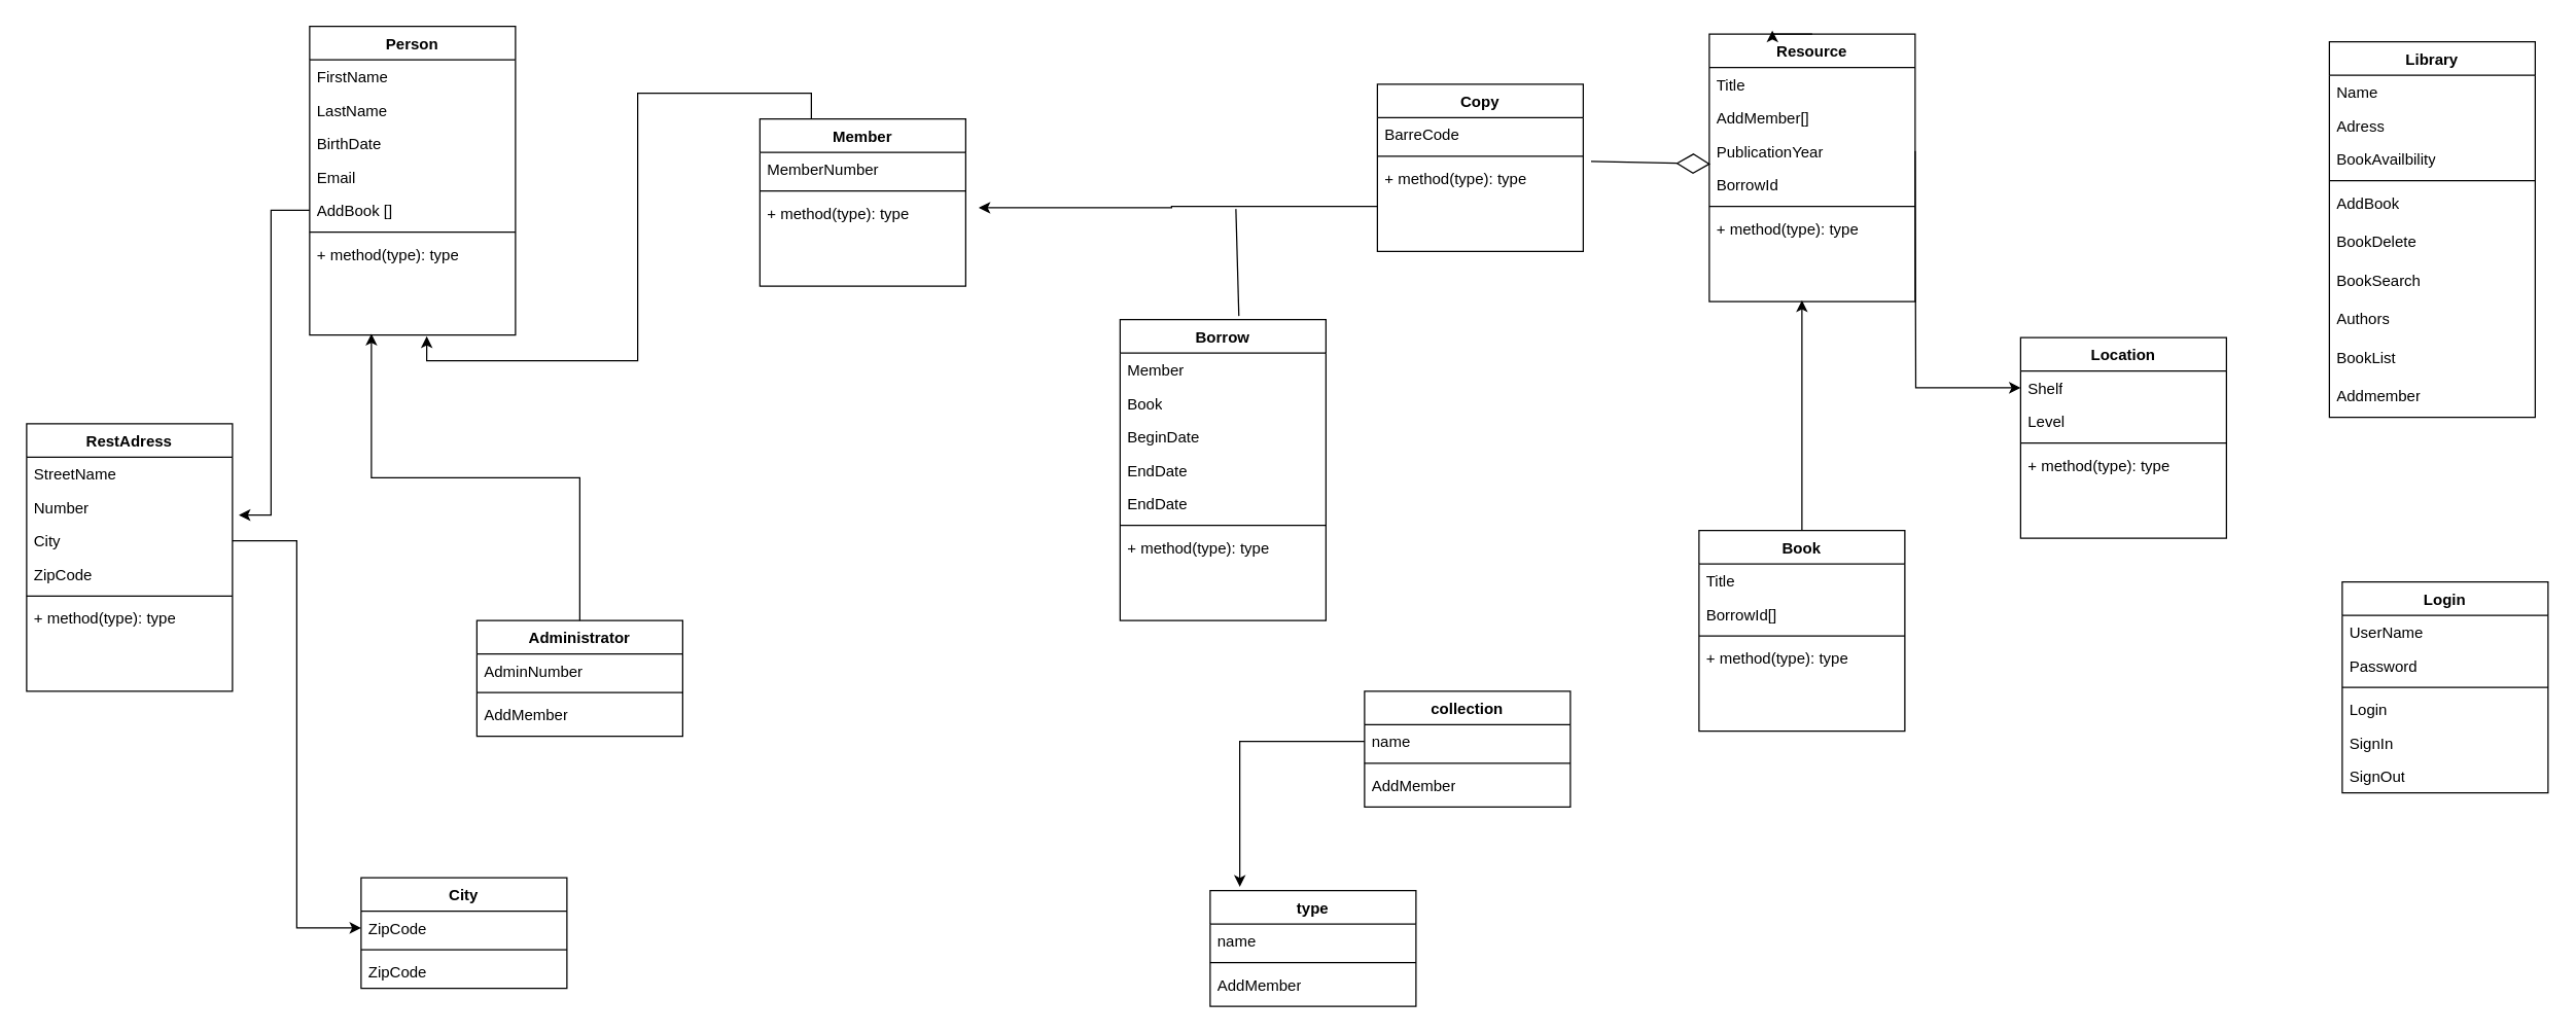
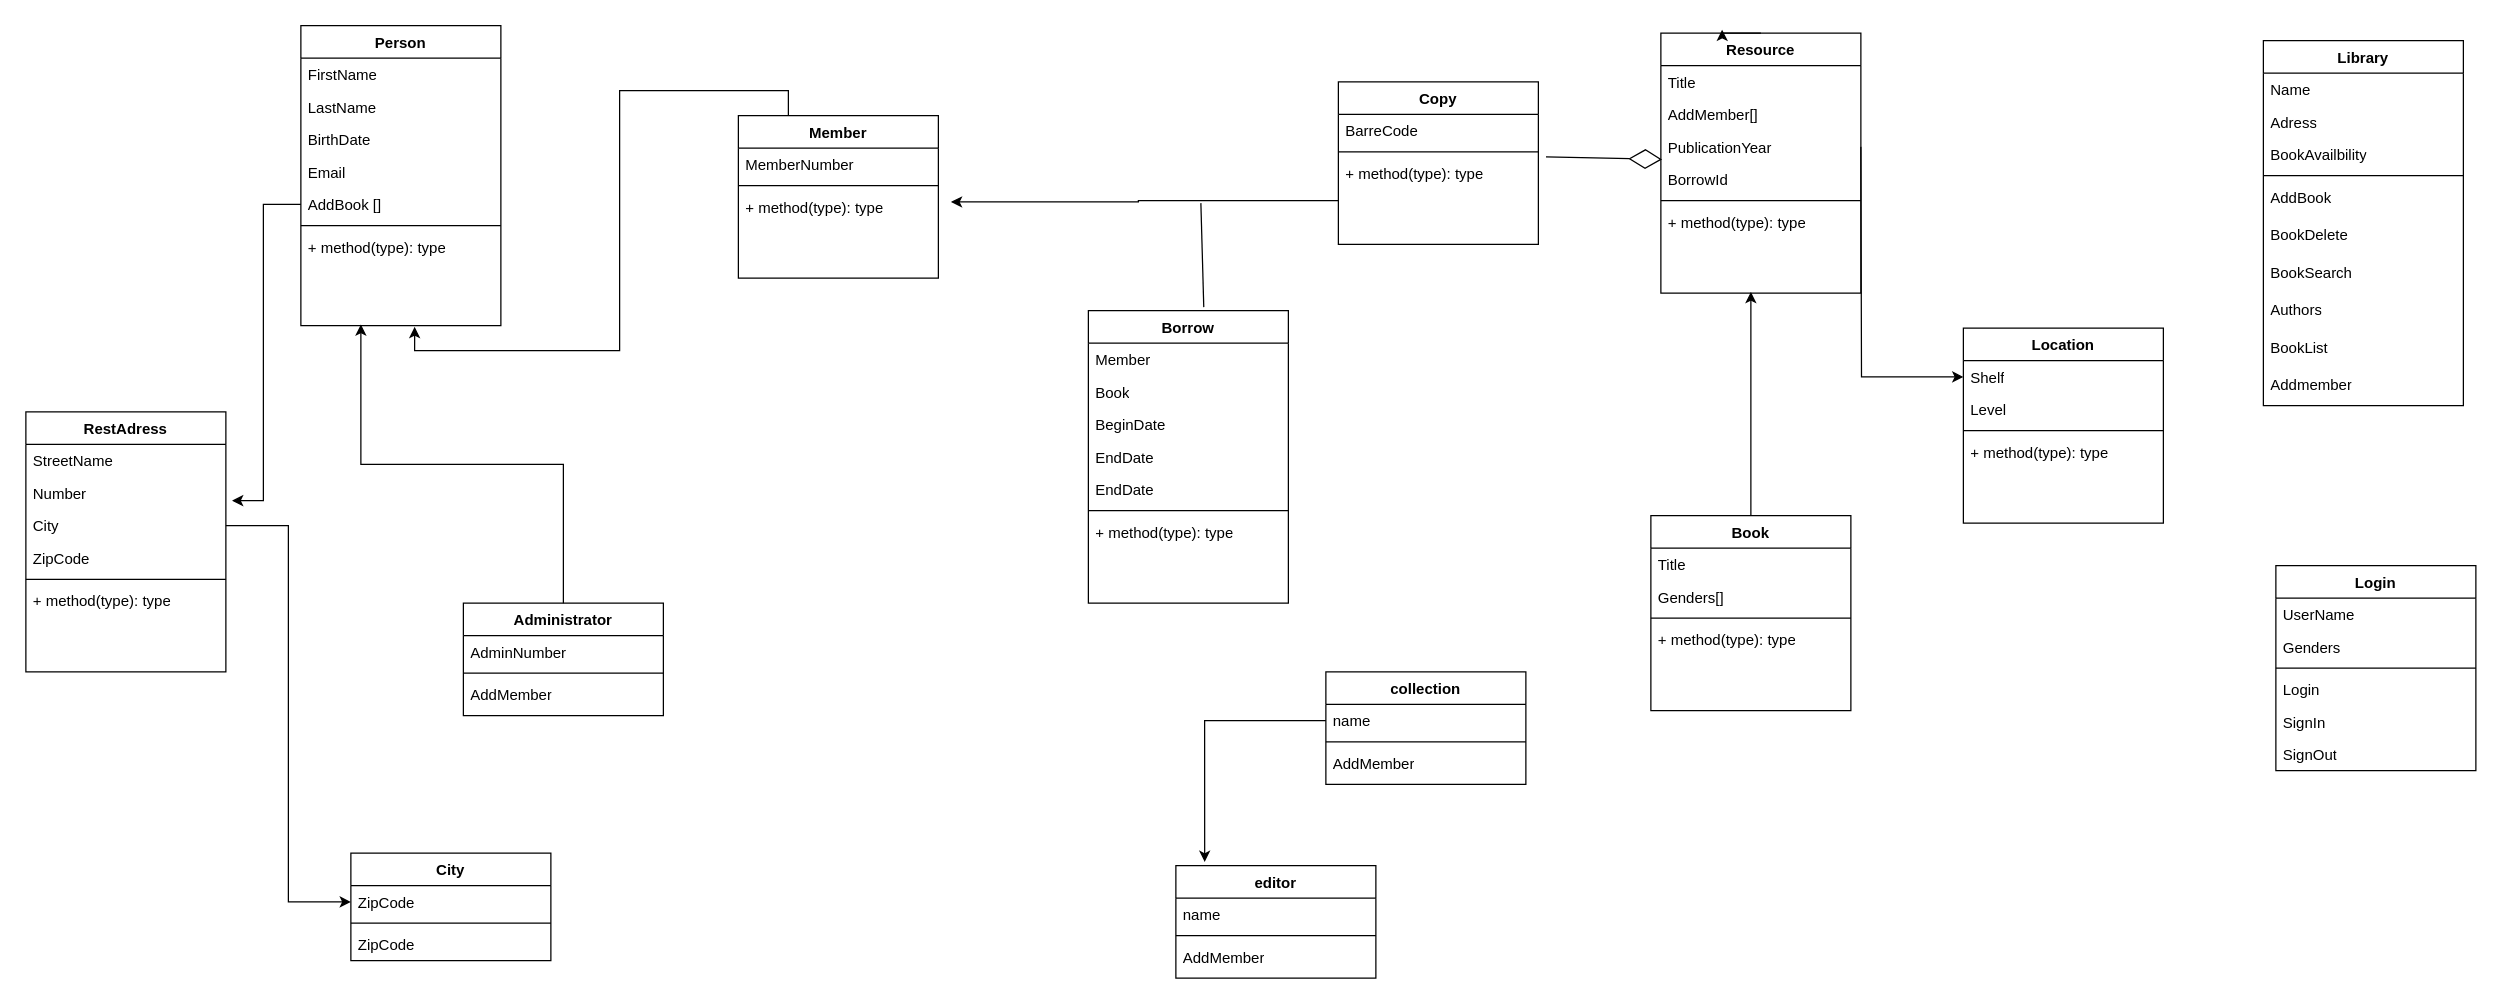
- <mxCell id="46" value="&lt;div&gt;&lt;div&gt;BorrowId[]&lt;/div&gt;&lt;/div&gt;" style="text;strokeColor=none;fillColor=none;align=left;verticalAlign=top;spacingLeft=4;spacingRight=4;overflow=hidden;rotatable=0;points=[[0,0.5],[1,0.5]];portConstraint=eastwest;whiteSpace=wrap;html=1;" parent="44" vertex="1"><mxGeometry y="52" width="160" height="26" as="geometry" /></mxCell>
+ <mxCell id="46" value="&lt;div&gt;&lt;div&gt;Genders[]&lt;/div&gt;&lt;/div&gt;" style="text;strokeColor=none;fillColor=none;align=left;verticalAlign=top;spacingLeft=4;spacingRight=4;overflow=hidden;rotatable=0;points=[[0,0.5],[1,0.5]];portConstraint=eastwest;whiteSpace=wrap;html=1;" parent="44" vertex="1"><mxGeometry y="52" width="160" height="26" as="geometry" /></mxCell>
- <mxCell id="51" value="&lt;div&gt;&lt;div&gt;Password&lt;/div&gt;&lt;/div&gt;" style="text;strokeColor=none;fillColor=none;align=left;verticalAlign=top;spacingLeft=4;spacingRight=4;overflow=hidden;rotatable=0;points=[[0,0.5],[1,0.5]];portConstraint=eastwest;whiteSpace=wrap;html=1;" parent="49" vertex="1"><mxGeometry y="52" width="160" height="26" as="geometry" /></mxCell>
+ <mxCell id="51" value="&lt;div&gt;&lt;div&gt;Genders&lt;/div&gt;&lt;/div&gt;" style="text;strokeColor=none;fillColor=none;align=left;verticalAlign=top;spacingLeft=4;spacingRight=4;overflow=hidden;rotatable=0;points=[[0,0.5],[1,0.5]];portConstraint=eastwest;whiteSpace=wrap;html=1;" parent="49" vertex="1"><mxGeometry y="52" width="160" height="26" as="geometry" /></mxCell>
- <mxCell id="65" value="type" style="swimlane;fontStyle=1;align=center;verticalAlign=top;childLayout=stackLayout;horizontal=1;startSize=26;horizontalStack=0;resizeParent=1;resizeParentMax=0;resizeLast=0;collapsible=1;marginBottom=0;whiteSpace=wrap;html=1;" parent="1" vertex="1"><mxGeometry x="940" y="692" width="160" height="90" as="geometry" /></mxCell>
+ <mxCell id="65" value="editor" style="swimlane;fontStyle=1;align=center;verticalAlign=top;childLayout=stackLayout;horizontal=1;startSize=26;horizontalStack=0;resizeParent=1;resizeParentMax=0;resizeLast=0;collapsible=1;marginBottom=0;whiteSpace=wrap;html=1;" parent="1" vertex="1"><mxGeometry x="940" y="692" width="160" height="90" as="geometry" /></mxCell>
